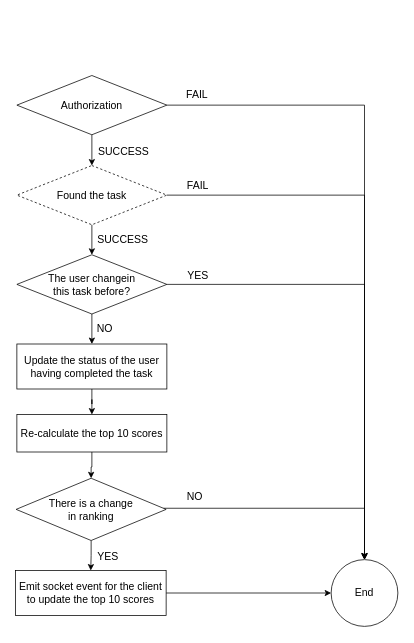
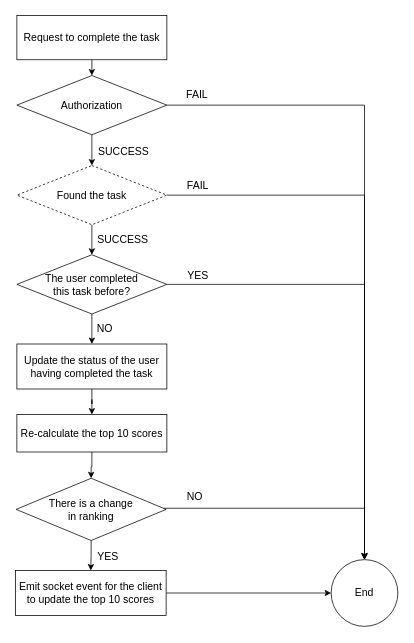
+ <mxCell id="2" value="Request to complete the task" style="rounded=0;whiteSpace=wrap;html=1;fontSize=14;" vertex="1" parent="1"><mxGeometry x="22" y="20" width="200" height="59" as="geometry" /></mxCell>
+ <mxCell id="7" value="" style="endArrow=classic;html=1;rounded=0;exitX=0.5;exitY=1;exitDx=0;exitDy=0;entryX=0.5;entryY=0;entryDx=0;entryDy=0;fontSize=14;" edge="1" parent="1" source="2" target="6"><mxGeometry width="50" height="50" relative="1" as="geometry"><mxPoint x="332" y="12" as="sourcePoint" /><mxPoint x="382" y="-38" as="targetPoint" /></mxGeometry></mxCell>
- <mxCell id="18" value="The user changein&lt;br style=&quot;font-size: 14px;&quot;&gt;this task before?" style="rhombus;whiteSpace=wrap;html=1;fontSize=14;" vertex="1" parent="1"><mxGeometry x="22" y="339" width="200" height="79" as="geometry" /></mxCell>
+ <mxCell id="18" value="The user completed&lt;br style=&quot;font-size: 14px;&quot;&gt;this task before?" style="rhombus;whiteSpace=wrap;html=1;fontSize=14;" vertex="1" parent="1"><mxGeometry x="22" y="339" width="200" height="79" as="geometry" /></mxCell>
